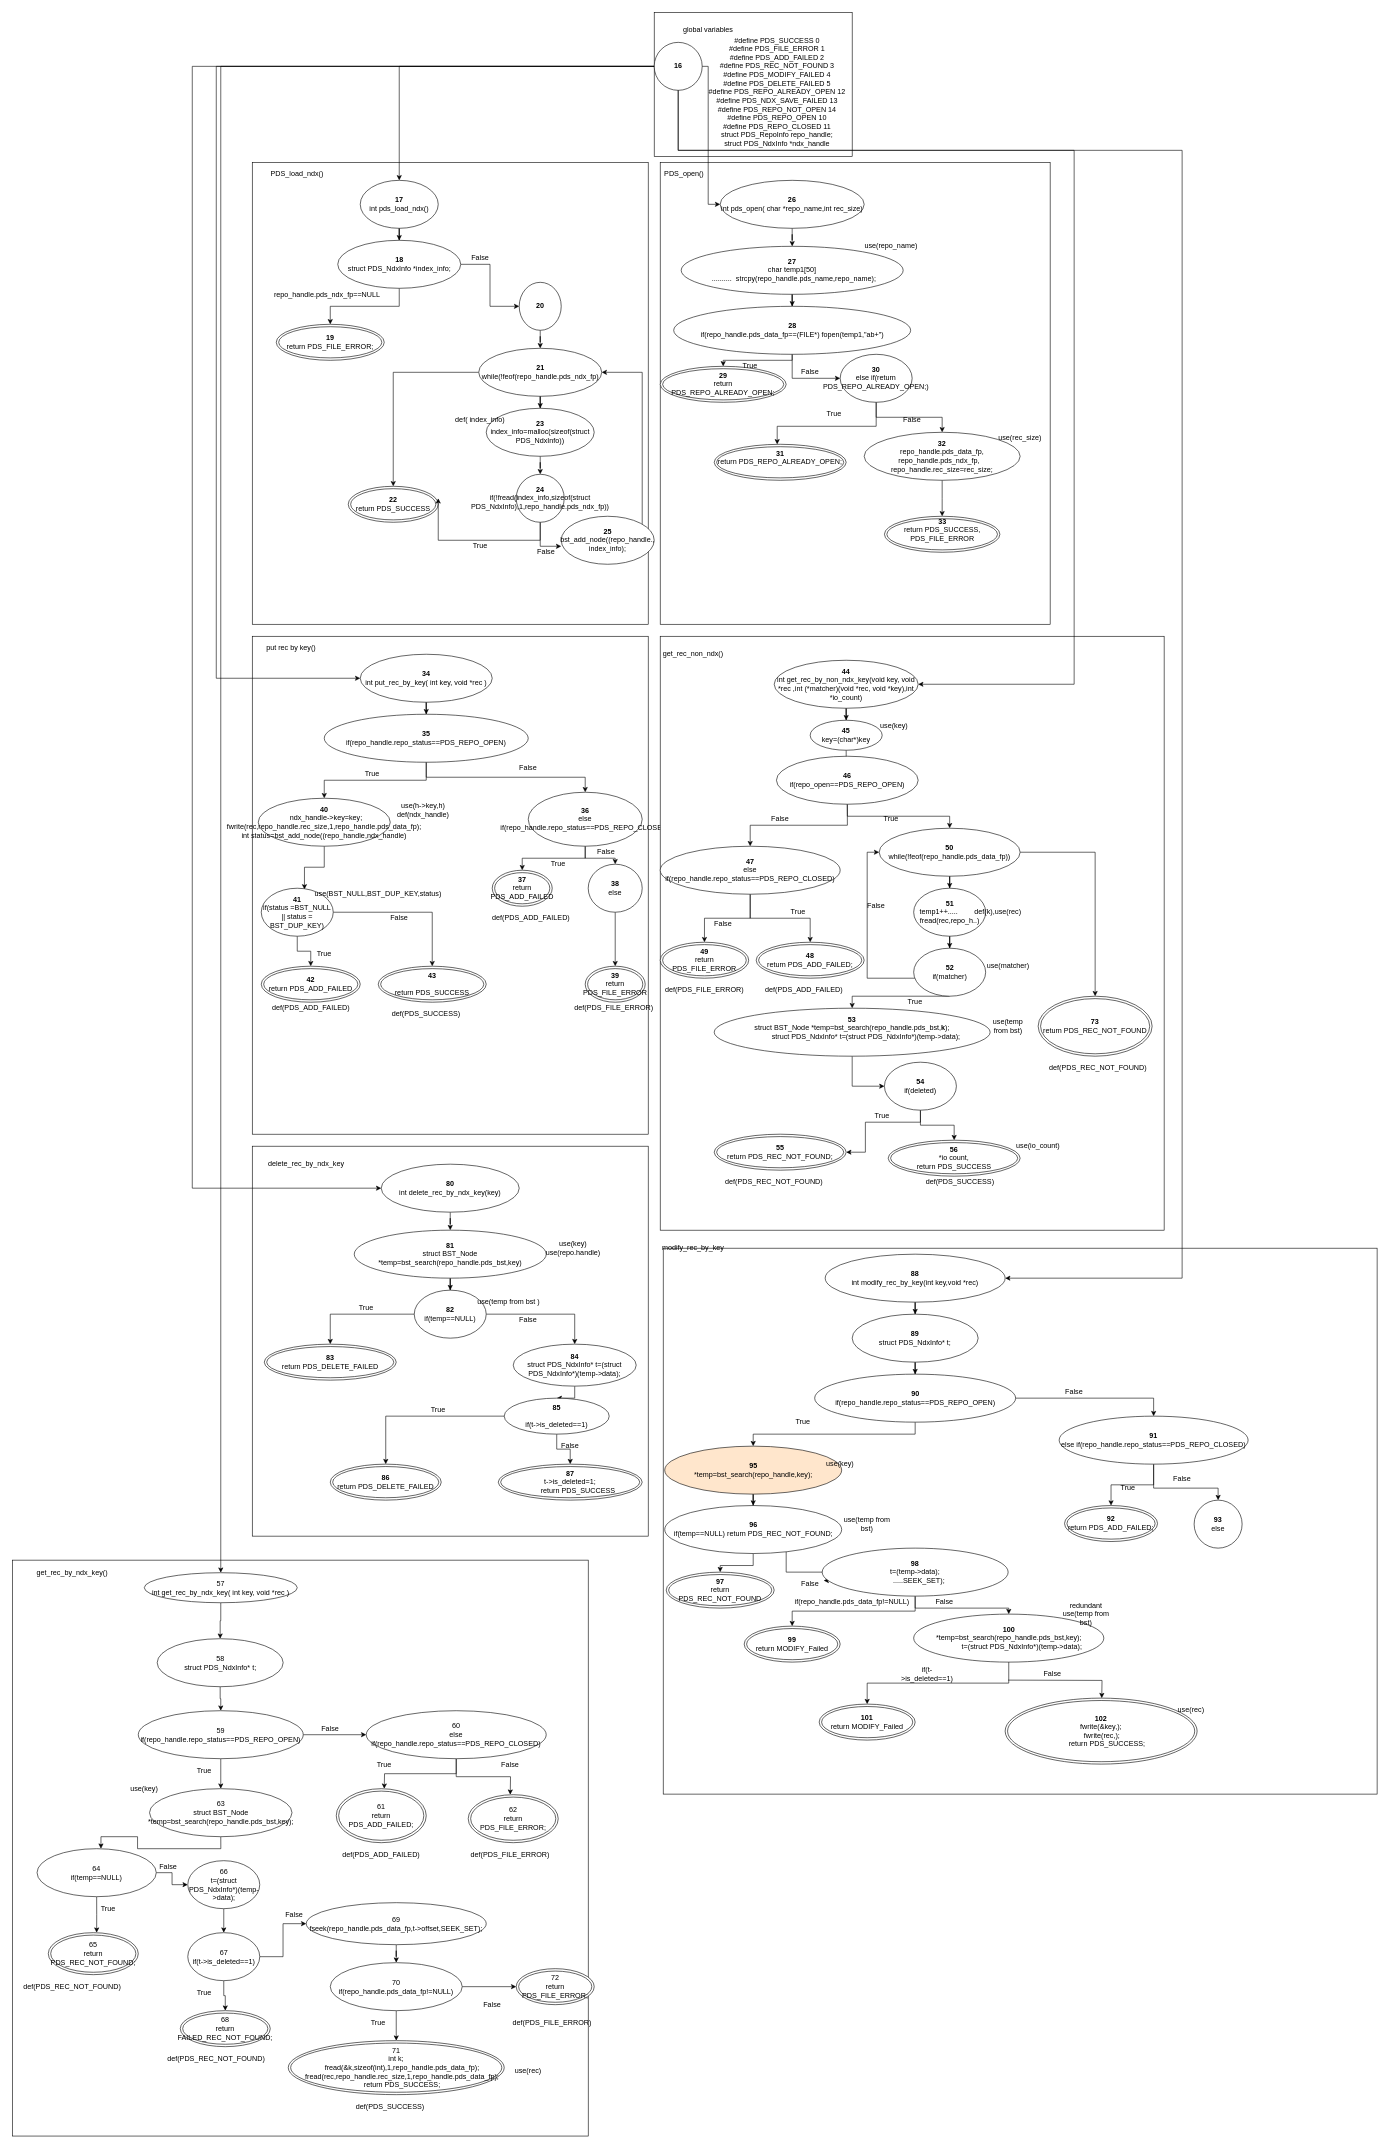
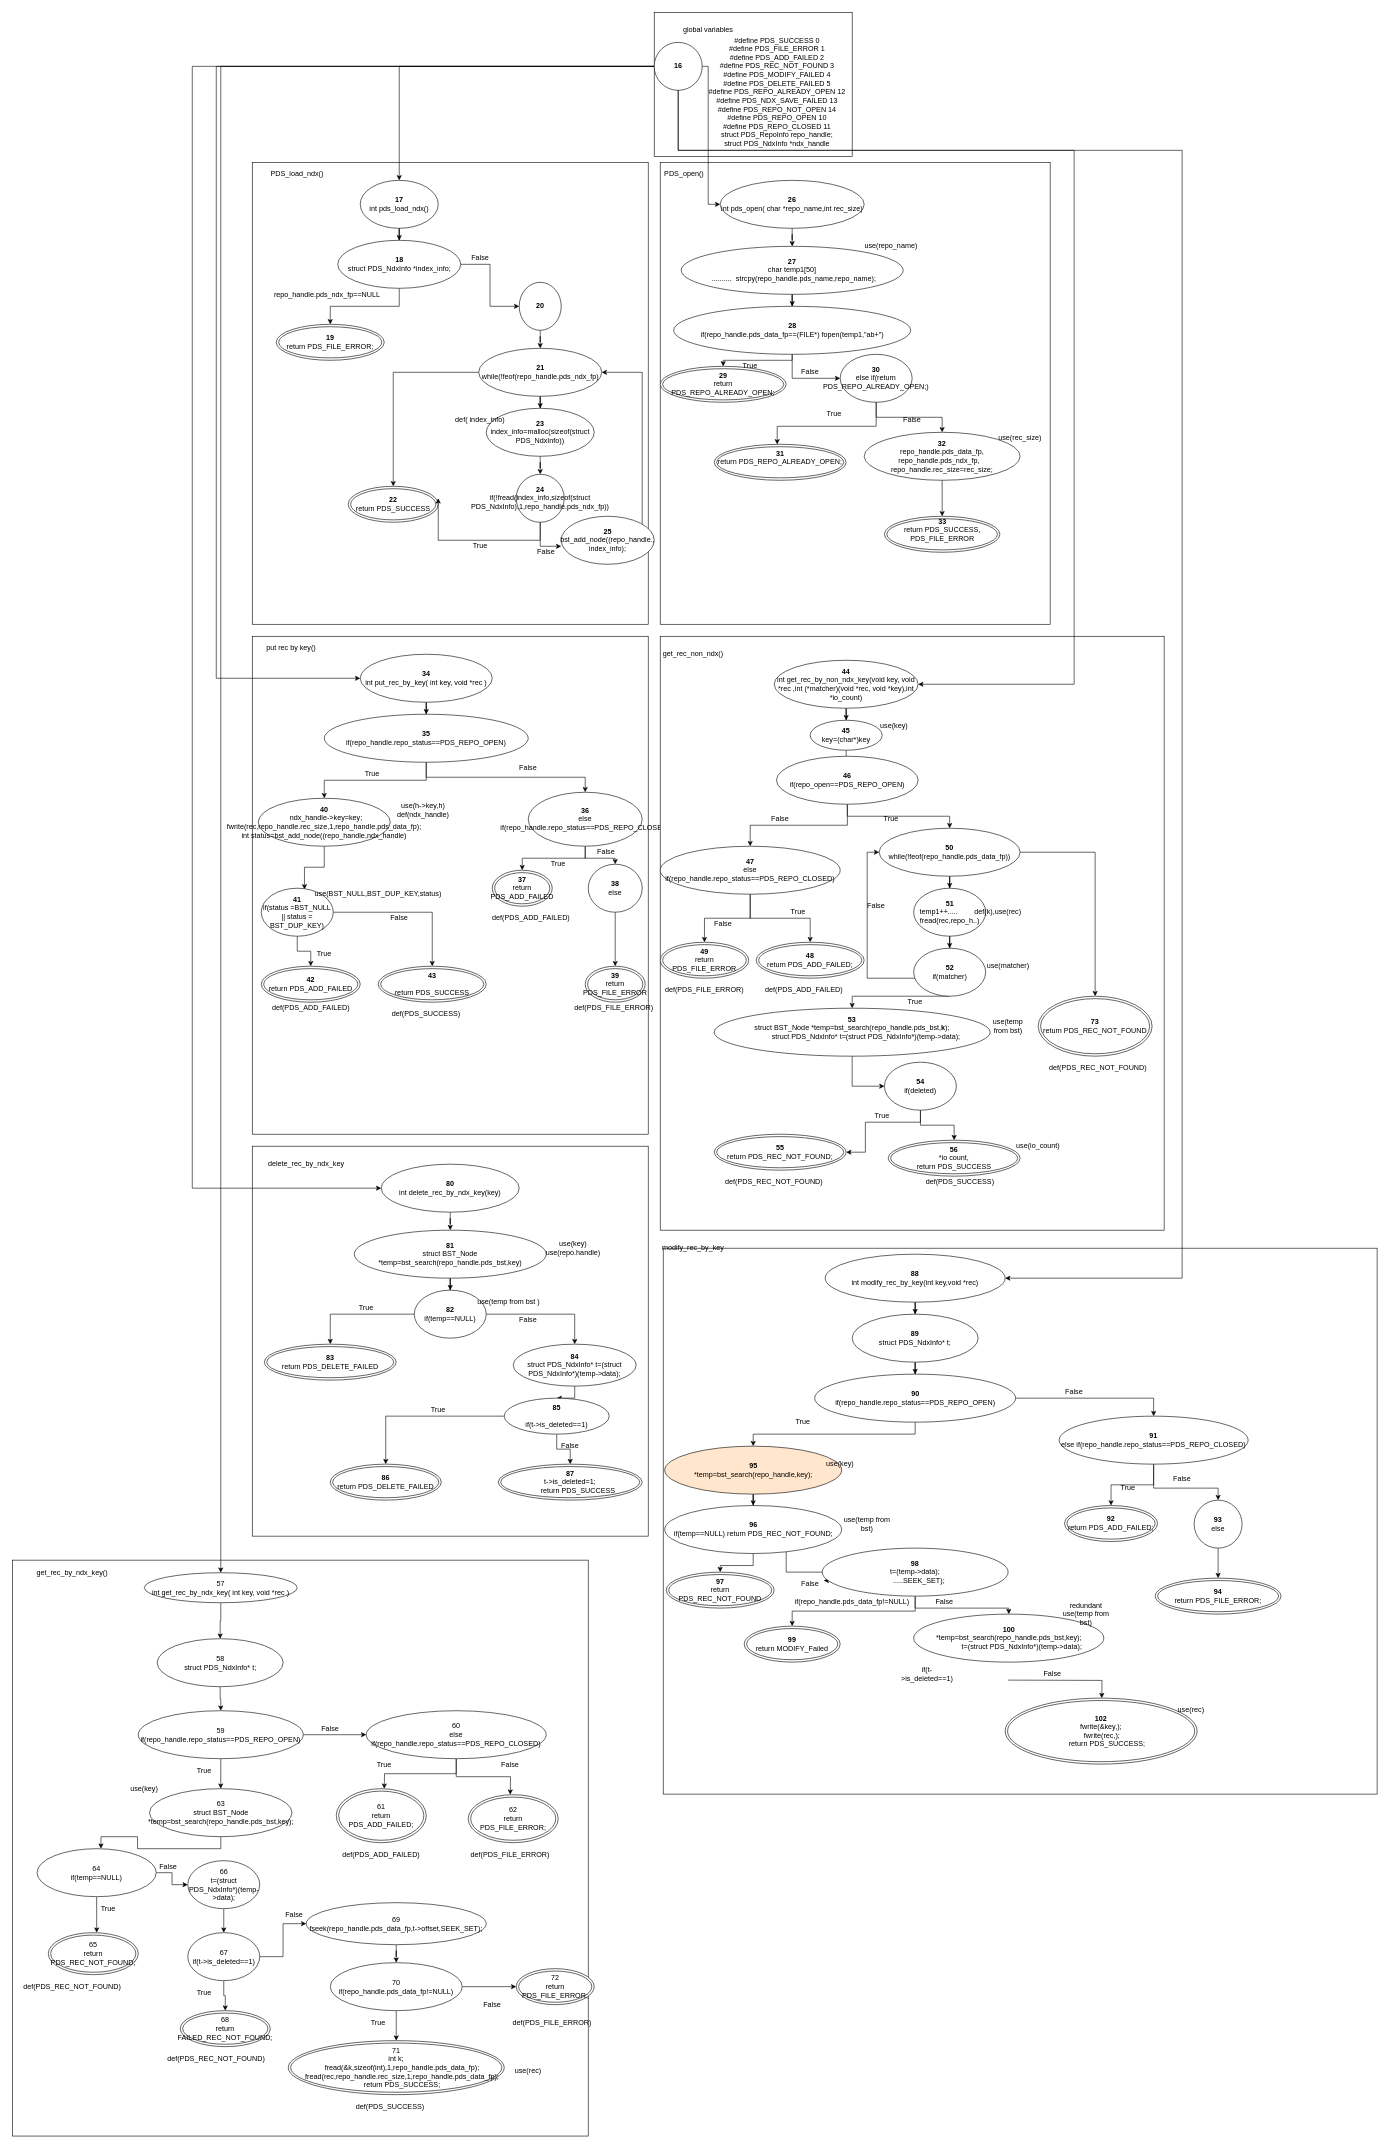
+ <mxCell id="179" style="edgeStyle=orthogonalEdgeStyle;rounded=0;orthogonalLoop=1;jettySize=auto;html=1;" parent="1" source="180" target="181" edge="1"><mxGeometry relative="1" as="geometry" /></mxCell>
+ <mxCell id="181" value="&lt;b&gt;94&lt;/b&gt;&lt;br&gt;&lt;div&gt;return PDS_FILE_ERROR;&lt;/div&gt;" style="ellipse;shape=doubleEllipse;whiteSpace=wrap;html=1;" parent="1" vertex="1"><mxGeometry x="1925" y="2630" width="210" height="60" as="geometry" /></mxCell>
- <mxCell id="198" style="edgeStyle=orthogonalEdgeStyle;rounded=0;orthogonalLoop=1;jettySize=auto;html=1;" parent="1" source="199" target="202" edge="1"><mxGeometry relative="1" as="geometry" /></mxCell>
- <mxCell id="202" value="&lt;div&gt;&lt;b&gt;101&lt;/b&gt;&lt;/div&gt;&lt;div&gt;return MODIFY_Failed&lt;br&gt;&lt;b&gt;&lt;/b&gt;&lt;/div&gt;" style="ellipse;shape=doubleEllipse;whiteSpace=wrap;html=1;" parent="1" vertex="1"><mxGeometry x="1365" y="2840" width="160" height="60" as="geometry" /></mxCell>
